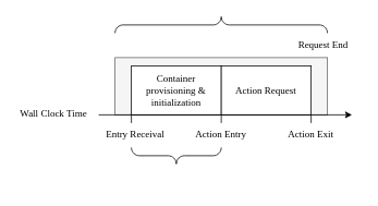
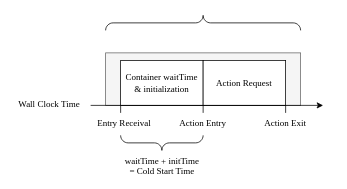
- <mxCell id="16" value="&lt;span style=&quot;color: rgb(0 , 0 , 0) ; font-family: &amp;#34;linux biolinum o&amp;#34; ; font-size: 12px ; font-style: normal ; font-weight: 400 ; letter-spacing: normal ; text-indent: 0px ; text-transform: none ; word-spacing: 0px ; display: inline ; float: none ; background-color: rgb(255 , 255 , 255)&quot;&gt;Request End&lt;/span&gt;" style="text;whiteSpace=wrap;html=1;align=center;" vertex="1" parent="1"><mxGeometry x="350" y="40" width="90" height="30" as="geometry" /></mxCell>
- <mxCell id="3" value="&lt;div style=&quot;font-family: &amp;#34;linux biolinum o&amp;#34;&quot;&gt;&lt;span&gt;Container provisioning &amp;amp; initialization&lt;/span&gt;&lt;br&gt;&lt;/div&gt;" style="rounded=0;whiteSpace=wrap;html=1;" parent="1" vertex="1"><mxGeometry x="160" y="80" width="110" height="60" as="geometry" /></mxCell>
+ <mxCell id="3" value="&lt;div style=&quot;font-family: &amp;#34;linux biolinum o&amp;#34;&quot;&gt;&lt;span&gt;Container waitTime &amp;amp; initialization&lt;/span&gt;&lt;br&gt;&lt;/div&gt;" style="rounded=0;whiteSpace=wrap;html=1;" parent="1" vertex="1"><mxGeometry x="160" y="80" width="110" height="60" as="geometry" /></mxCell>
+ <mxCell id="15" value="&lt;span style=&quot;color: rgb(0 , 0 , 0) ; font-family: &amp;#34;linux biolinum o&amp;#34; ; font-size: 12px ; font-style: normal ; font-weight: 400 ; letter-spacing: normal ; text-indent: 0px ; text-transform: none ; word-spacing: 0px ; display: inline ; float: none ; background-color: rgb(255 , 255 , 255)&quot;&gt;waitTime + initTime&lt;br&gt;= Cold Start Time&lt;br&gt;&lt;/span&gt;" style="text;whiteSpace=wrap;html=1;align=center;" parent="1" vertex="1"><mxGeometry x="162.5" y="200" width="105" height="30" as="geometry" /></mxCell>
